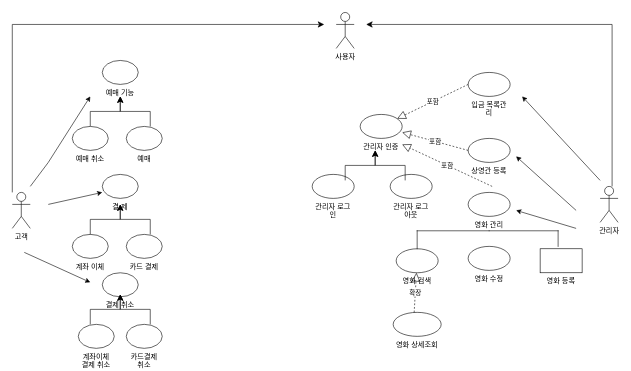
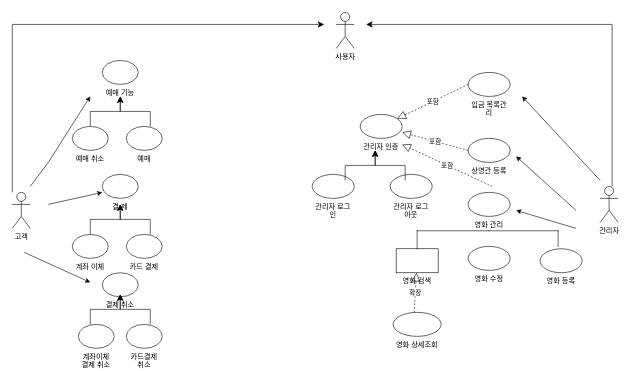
- <mxCell id="32" value="영화 검색" style="ellipse;whiteSpace=wrap;html=1;labelPosition=center;verticalLabelPosition=bottom;align=center;verticalAlign=top;" parent="1" vertex="1"><mxGeometry x="660" y="414" width="70" height="40" as="geometry" /></mxCell>
+ <mxCell id="32" value="영화 검색" style="whiteSpace=wrap;html=1;labelPosition=center;verticalLabelPosition=bottom;align=center;verticalAlign=top;rounded=0;" parent="1" vertex="1"><mxGeometry x="660" y="414" width="70" height="40" as="geometry" /></mxCell>
- <mxCell id="29" value="영화 등록" style="whiteSpace=wrap;html=1;labelPosition=center;verticalLabelPosition=bottom;align=center;verticalAlign=top;rounded=0;" parent="1" vertex="1"><mxGeometry x="900" y="414" width="70" height="40" as="geometry" /></mxCell>
+ <mxCell id="29" value="영화 등록" style="ellipse;whiteSpace=wrap;html=1;labelPosition=center;verticalLabelPosition=bottom;align=center;verticalAlign=top;" parent="1" vertex="1"><mxGeometry x="900" y="414" width="70" height="40" as="geometry" /></mxCell>
